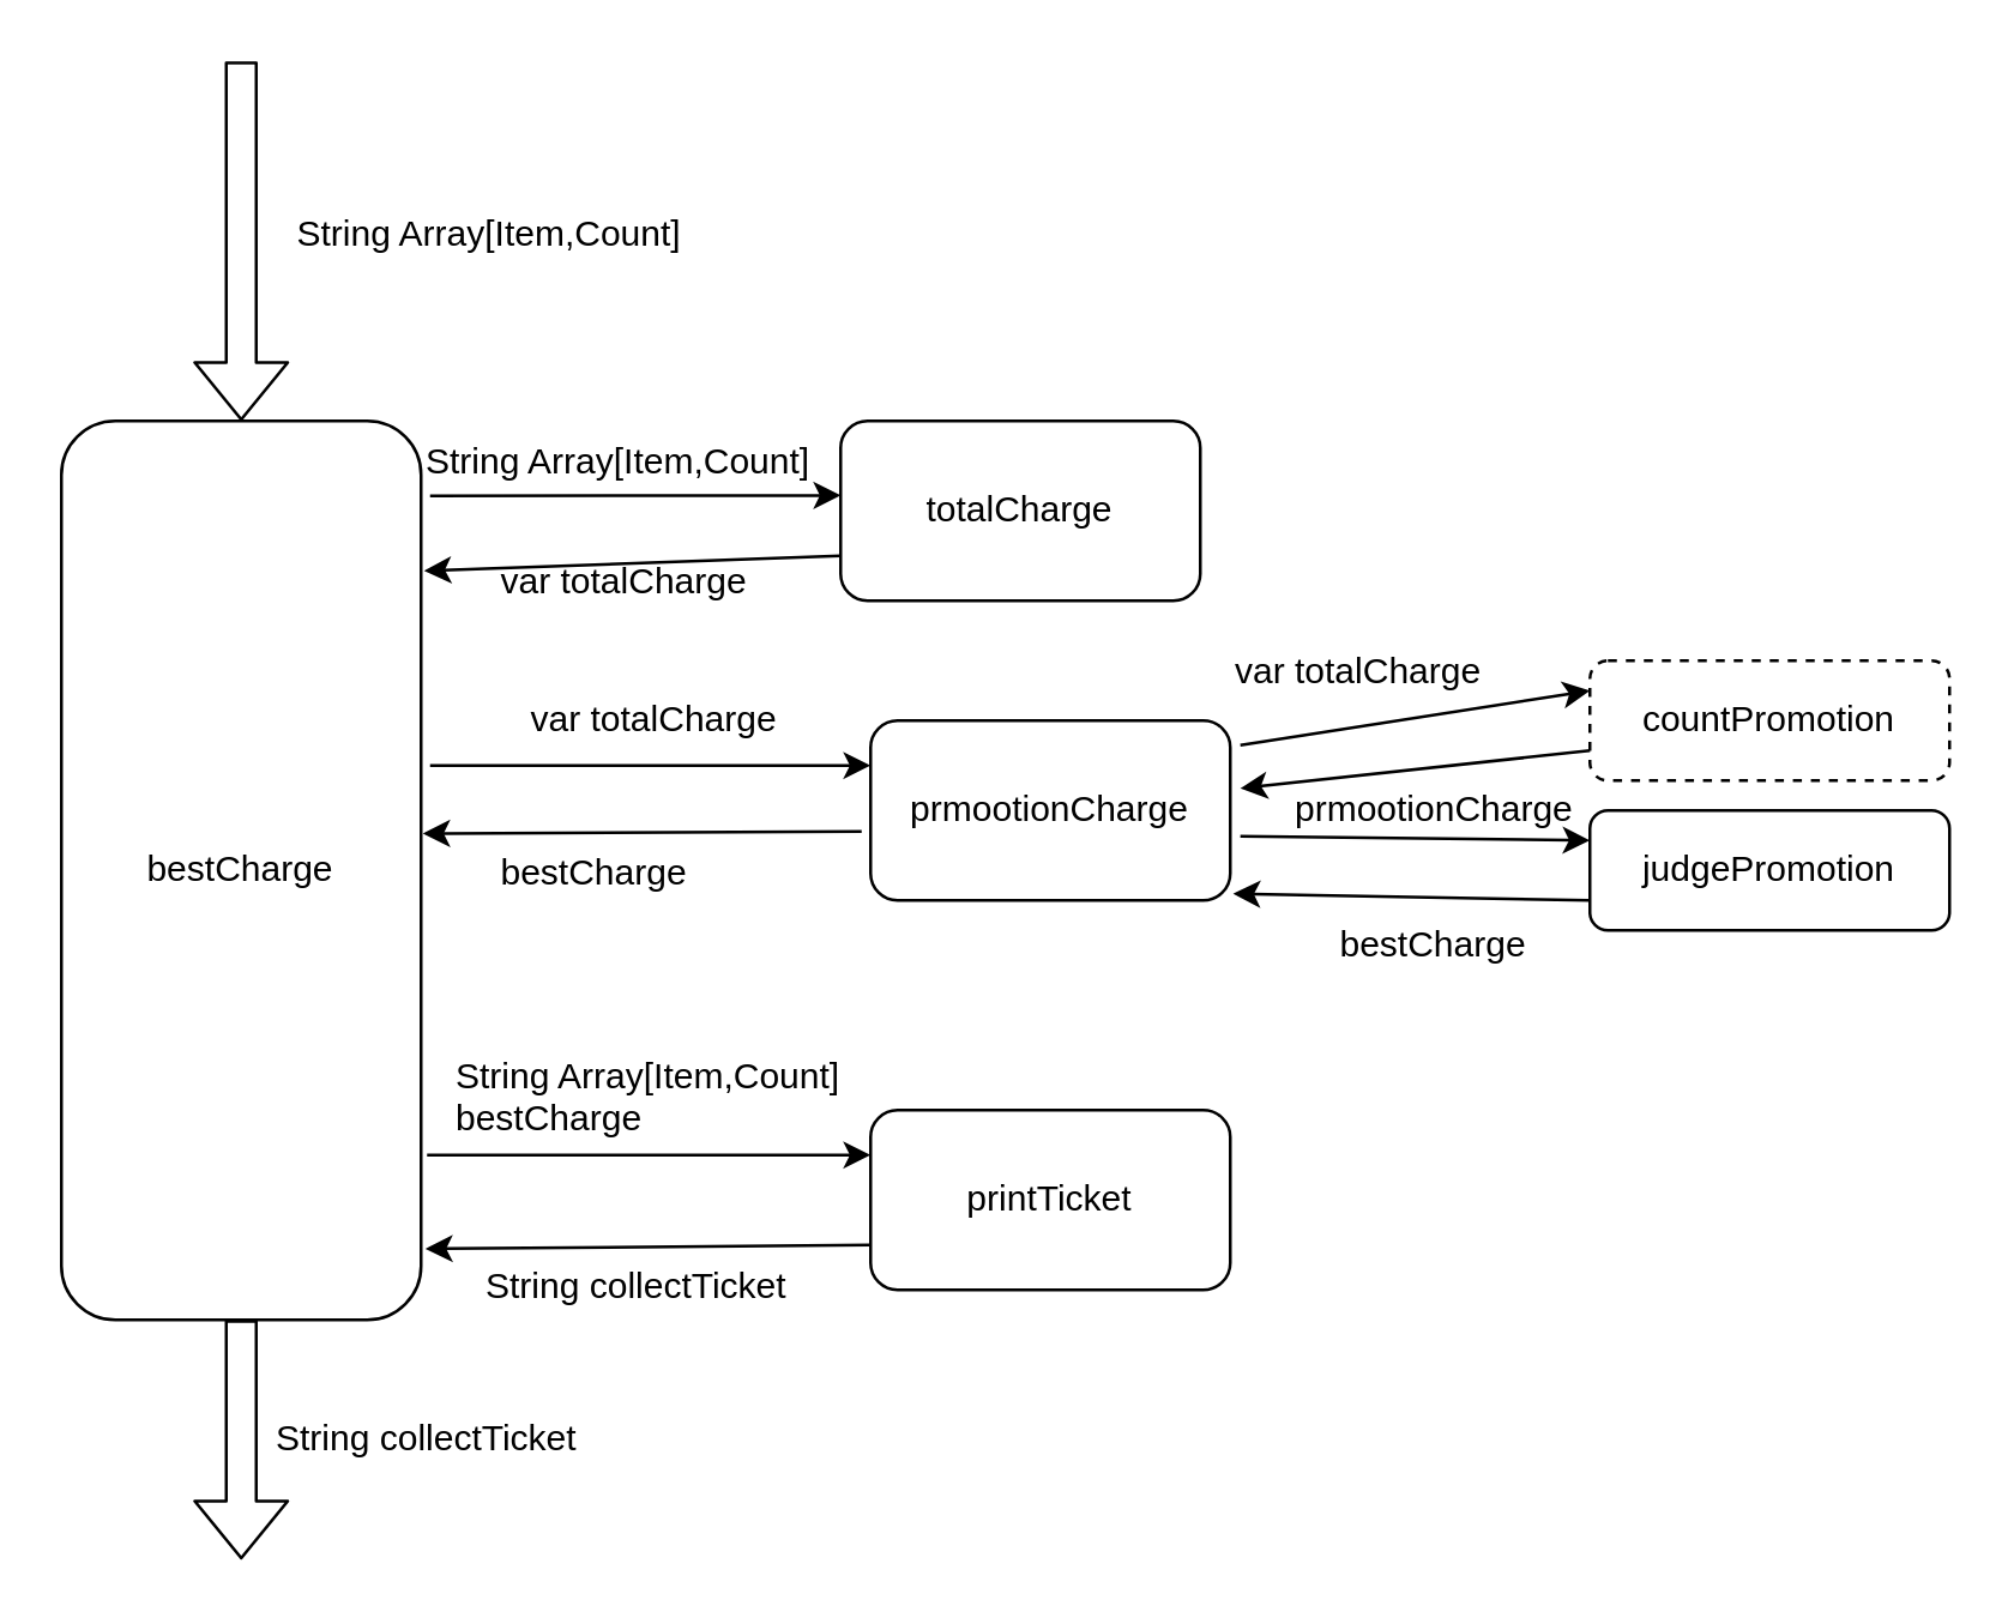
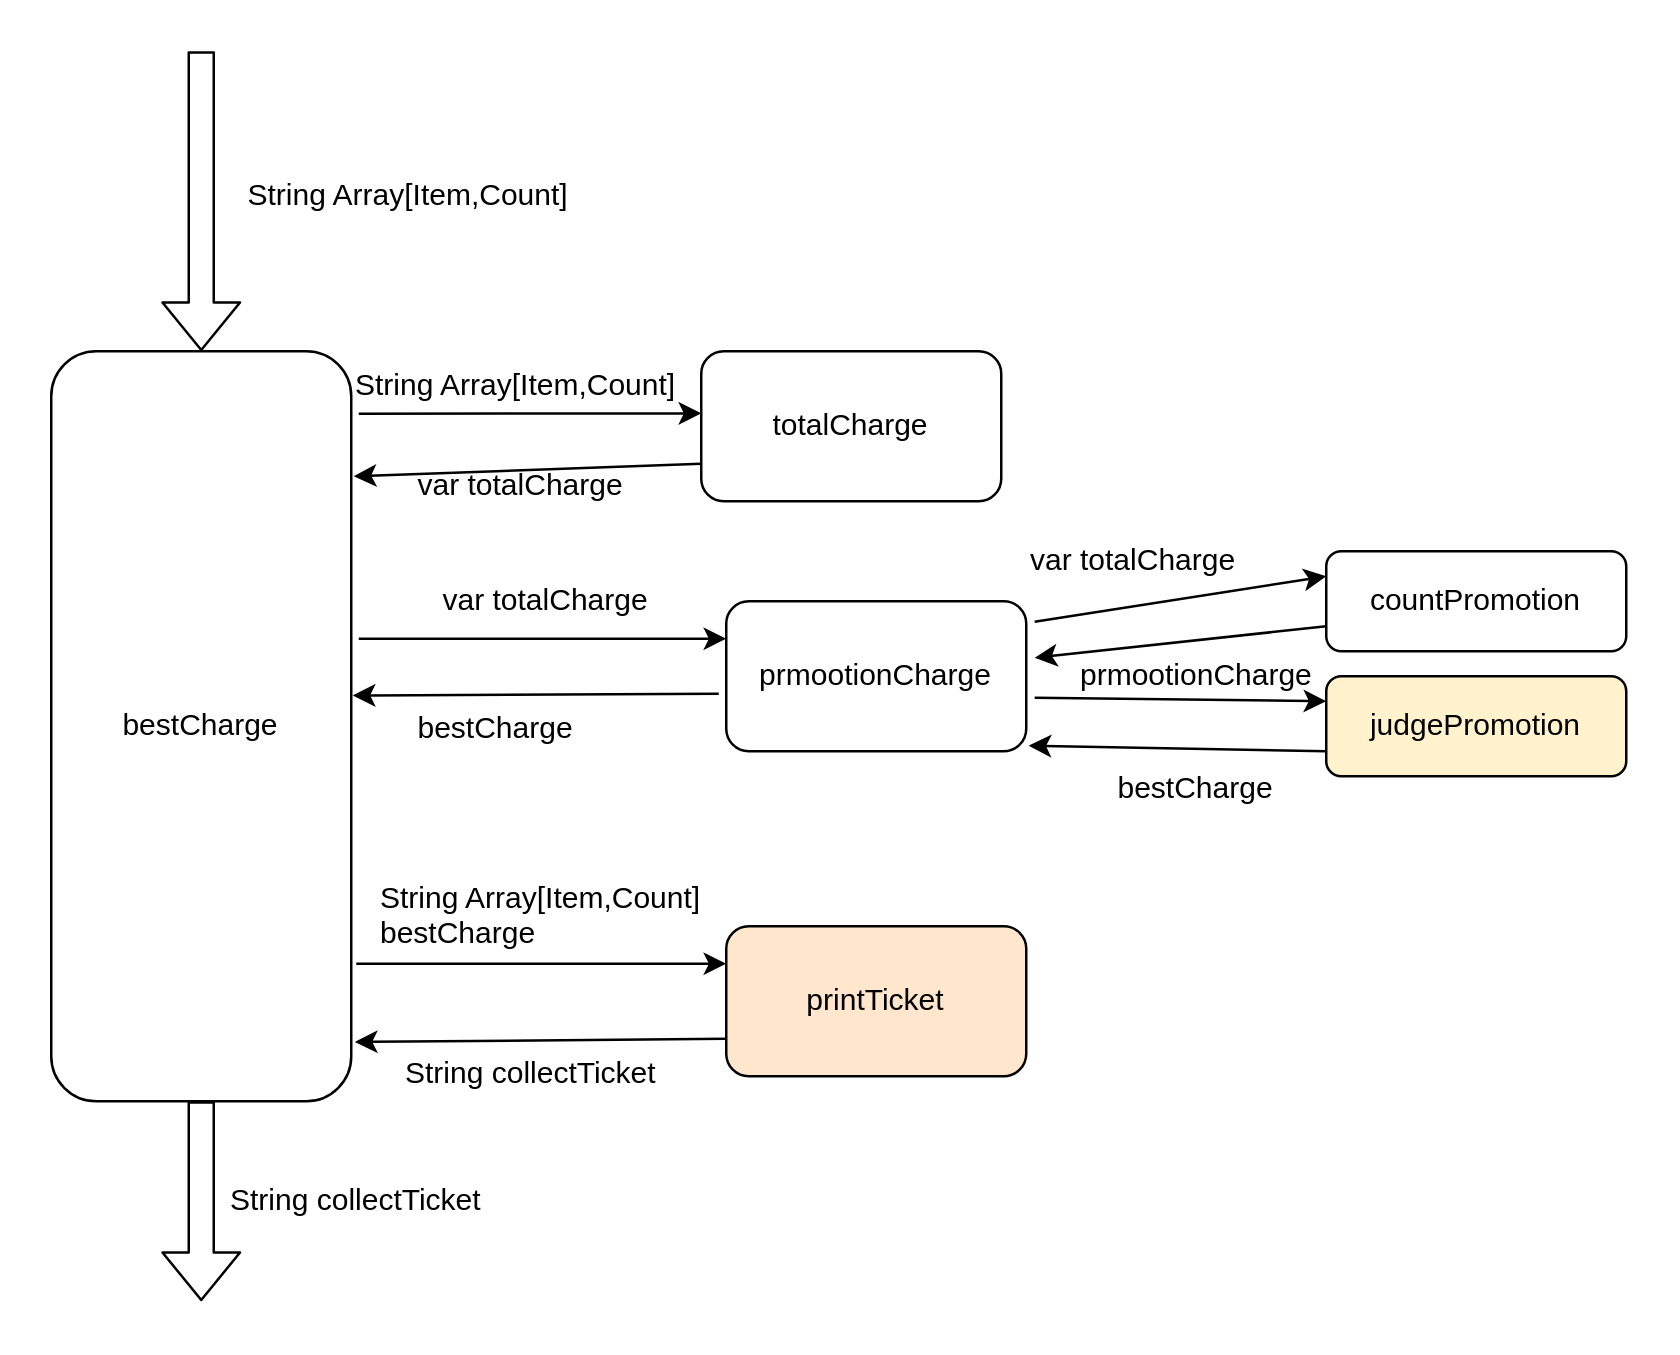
- <mxCell id="22" value="countPromotion" style="rounded=1;whiteSpace=wrap;html=1;dashed=1;" vertex="1" parent="1"><mxGeometry x="530" y="220" width="120" height="40" as="geometry" /></mxCell>
+ <mxCell id="22" value="countPromotion" style="rounded=1;whiteSpace=wrap;html=1;" vertex="1" parent="1"><mxGeometry x="530" y="220" width="120" height="40" as="geometry" /></mxCell>
- <mxCell id="26" value="judgePromotion" style="rounded=1;whiteSpace=wrap;html=1;" vertex="1" parent="1"><mxGeometry x="530" y="270" width="120" height="40" as="geometry" /></mxCell>
+ <mxCell id="26" value="judgePromotion" style="rounded=1;whiteSpace=wrap;html=1;fillColor=#fff2cc;" vertex="1" parent="1"><mxGeometry x="530" y="270" width="120" height="40" as="geometry" /></mxCell>
- <mxCell id="15" value="printTicket" style="rounded=1;whiteSpace=wrap;html=1;" vertex="1" parent="1"><mxGeometry x="290" y="370" width="120" height="60" as="geometry" /></mxCell>
+ <mxCell id="15" value="printTicket" style="rounded=1;whiteSpace=wrap;html=1;fillColor=#ffe6cc;" vertex="1" parent="1"><mxGeometry x="290" y="370" width="120" height="60" as="geometry" /></mxCell>
